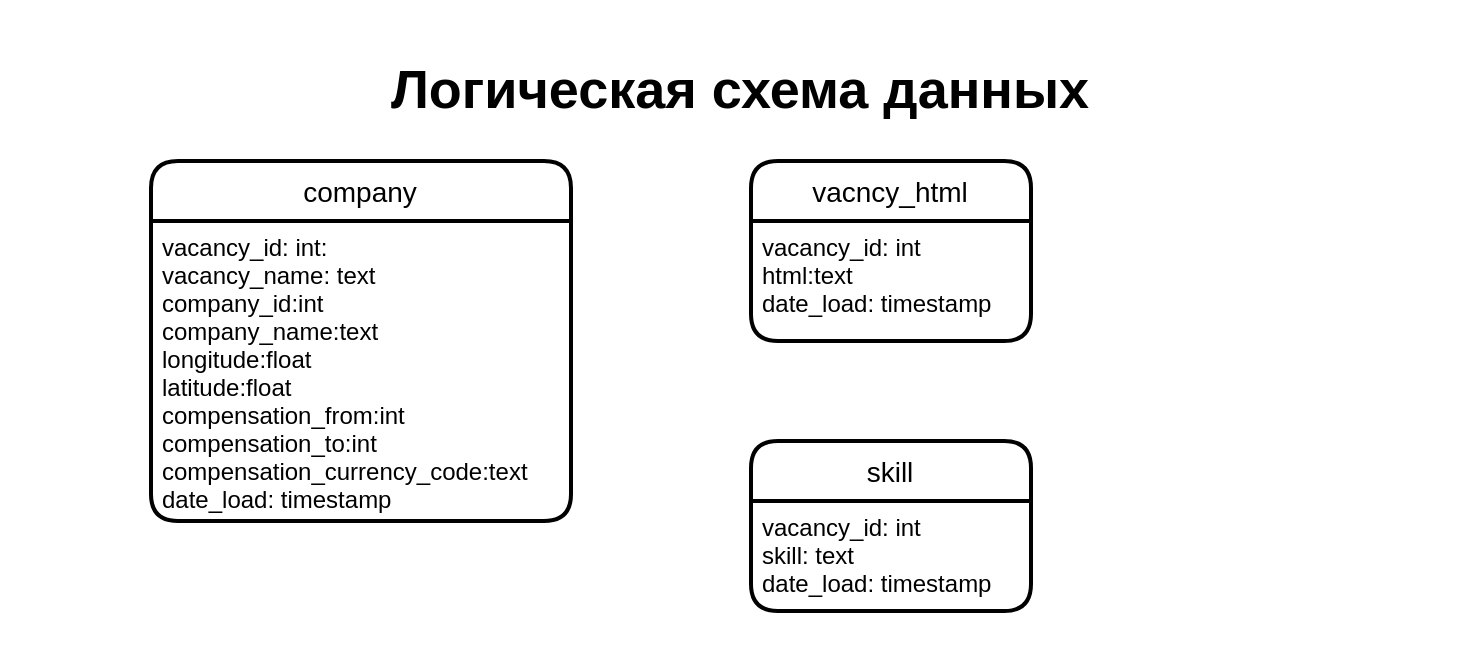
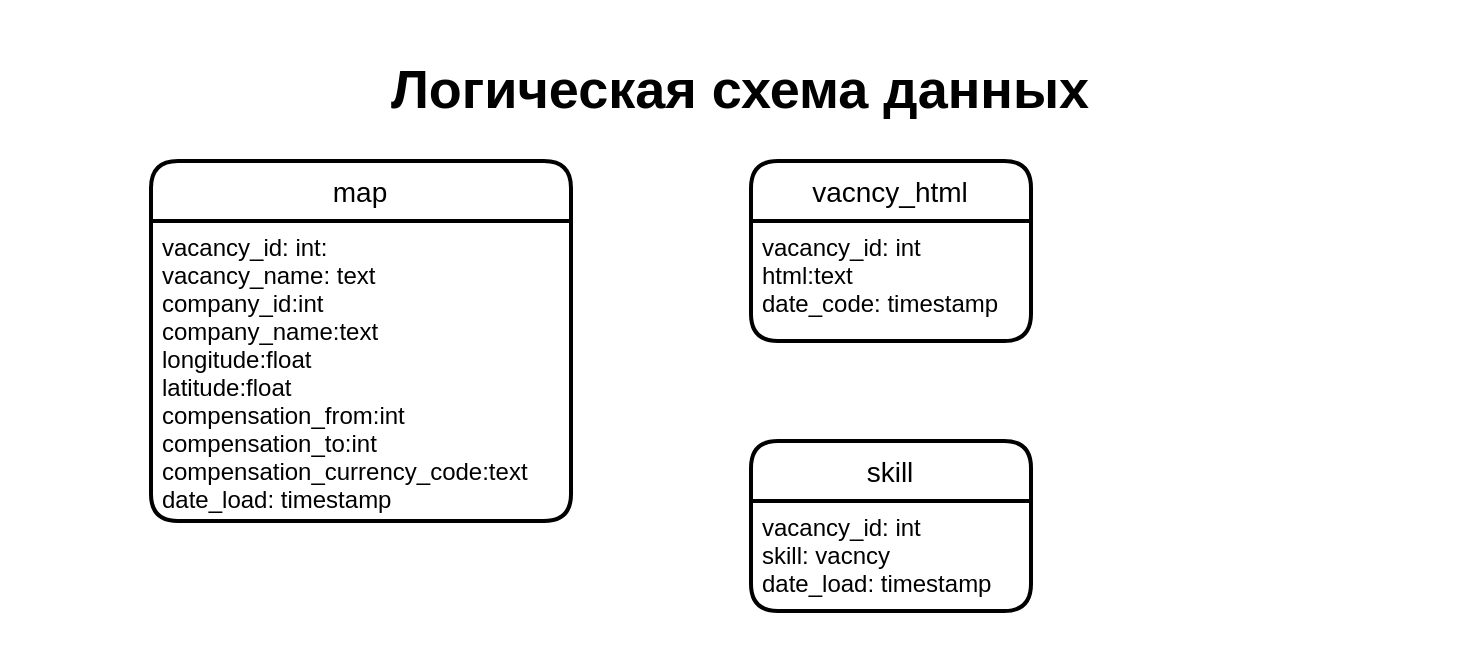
- <mxCell id="7" value="company" style="swimlane;childLayout=stackLayout;horizontal=1;startSize=30;horizontalStack=0;rounded=1;fontSize=14;fontStyle=0;strokeWidth=2;resizeParent=0;resizeLast=1;shadow=0;dashed=0;align=center;fillColor=default;gradientColor=none;" parent="1" vertex="1"><mxGeometry x="75" y="80" width="210" height="180" as="geometry" /></mxCell>
+ <mxCell id="7" value="map" style="swimlane;childLayout=stackLayout;horizontal=1;startSize=30;horizontalStack=0;rounded=1;fontSize=14;fontStyle=0;strokeWidth=2;resizeParent=0;resizeLast=1;shadow=0;dashed=0;align=center;fillColor=default;gradientColor=none;" parent="1" vertex="1"><mxGeometry x="75" y="80" width="210" height="180" as="geometry" /></mxCell>
- <mxCell id="3" value="vacancy_id: int&#10;html:text&#10;date_load: timestamp" style="align=left;strokeColor=none;fillColor=none;spacingLeft=4;fontSize=12;verticalAlign=top;resizable=0;rotatable=0;part=1;" parent="2" vertex="1"><mxGeometry y="30" width="140" height="60" as="geometry" /></mxCell>
+ <mxCell id="3" value="vacancy_id: int&#10;html:text&#10;date_code: timestamp" style="align=left;strokeColor=none;fillColor=none;spacingLeft=4;fontSize=12;verticalAlign=top;resizable=0;rotatable=0;part=1;" parent="2" vertex="1"><mxGeometry y="30" width="140" height="60" as="geometry" /></mxCell>
- <mxCell id="5" value="vacancy_id: int&#10;skill: text&#10;date_load: timestamp" style="align=left;strokeColor=none;fillColor=none;spacingLeft=4;fontSize=12;verticalAlign=top;resizable=0;rotatable=0;part=1;" parent="4" vertex="1"><mxGeometry y="30" width="140" height="55" as="geometry" /></mxCell>
+ <mxCell id="5" value="vacancy_id: int&#10;skill: vacncy&#10;date_load: timestamp" style="align=left;strokeColor=none;fillColor=none;spacingLeft=4;fontSize=12;verticalAlign=top;resizable=0;rotatable=0;part=1;" parent="4" vertex="1"><mxGeometry y="30" width="140" height="55" as="geometry" /></mxCell>
